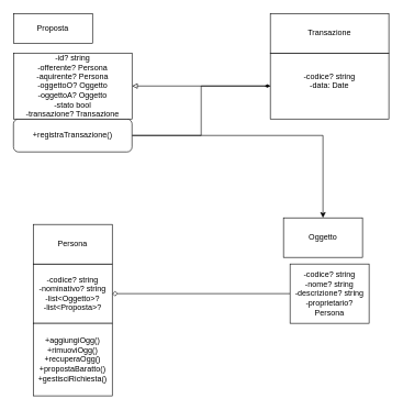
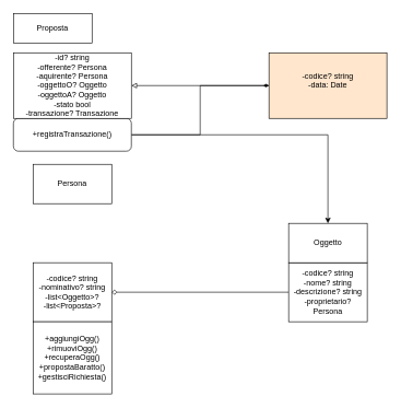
- <mxCell id="10" value="Transazione" style="rounded=0;whiteSpace=wrap;html=1;" parent="1" vertex="1"><mxGeometry x="410" y="20" width="180" height="60" as="geometry" /></mxCell>
- <mxCell id="9" value="-codice? string&lt;div&gt;-data: Date&lt;/div&gt;&lt;div&gt;&lt;br&gt;&lt;/div&gt;" style="rounded=0;whiteSpace=wrap;html=1;" parent="1" vertex="1"><mxGeometry x="410" y="80" width="180" height="100" as="geometry" /></mxCell>
+ <mxCell id="9" value="-codice? string&lt;div&gt;-data: Date&lt;/div&gt;&lt;div&gt;&lt;br&gt;&lt;/div&gt;" style="rounded=0;whiteSpace=wrap;html=1;fillColor=#ffe6cc;" parent="1" vertex="1"><mxGeometry x="410" y="80" width="180" height="100" as="geometry" /></mxCell>
- <mxCell id="4" value="Oggetto" style="rounded=0;whiteSpace=wrap;html=1;" parent="1" vertex="1"><mxGeometry x="430" y="330" width="120" height="60" as="geometry" /></mxCell>
+ <mxCell id="4" value="Oggetto" style="rounded=0;whiteSpace=wrap;html=1;" parent="1" vertex="1"><mxGeometry x="440" y="340" width="120" height="60" as="geometry" /></mxCell>
- <mxCell id="6" value="Persona" style="rounded=0;whiteSpace=wrap;html=1;" parent="1" vertex="1"><mxGeometry x="50" y="340" width="120" height="60" as="geometry" /></mxCell>
+ <mxCell id="6" value="Persona" style="rounded=0;whiteSpace=wrap;html=1;" parent="1" vertex="1"><mxGeometry x="50" y="250" width="120" height="60" as="geometry" /></mxCell>
